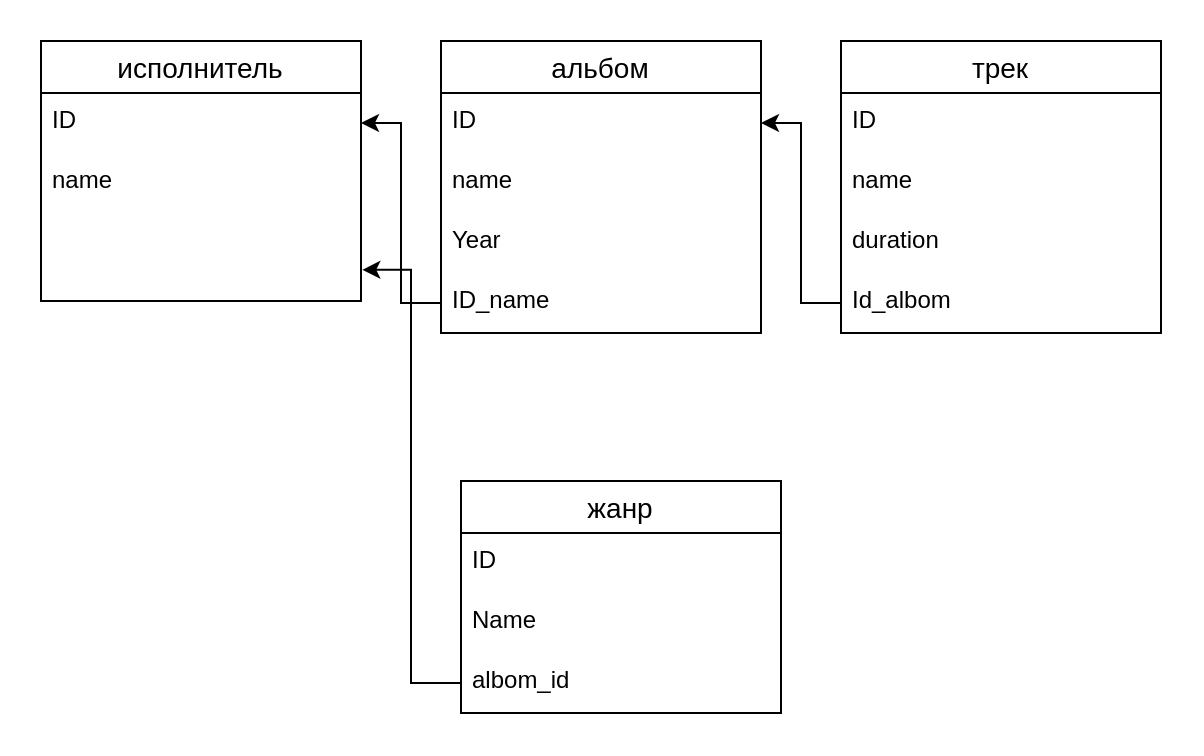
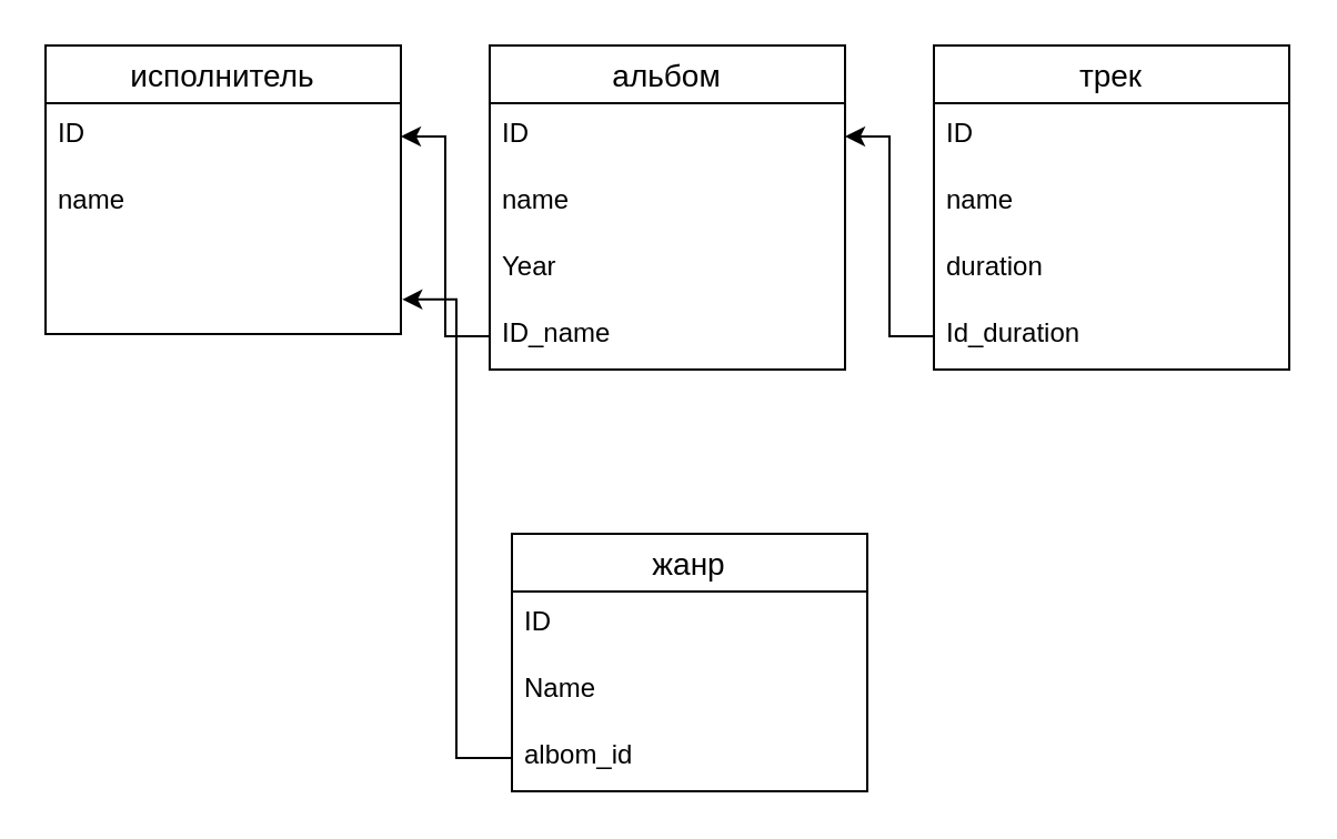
- <mxCell id="14" value="Id_albom" style="text;strokeColor=none;fillColor=none;spacingLeft=4;spacingRight=4;overflow=hidden;rotatable=0;points=[[0,0.5],[1,0.5]];portConstraint=eastwest;fontSize=12;" vertex="1" parent="10"><mxGeometry y="116" width="160" height="30" as="geometry" /></mxCell>
+ <mxCell id="14" value="Id_duration" style="text;strokeColor=none;fillColor=none;spacingLeft=4;spacingRight=4;overflow=hidden;rotatable=0;points=[[0,0.5],[1,0.5]];portConstraint=eastwest;fontSize=12;" vertex="1" parent="10"><mxGeometry y="116" width="160" height="30" as="geometry" /></mxCell>
